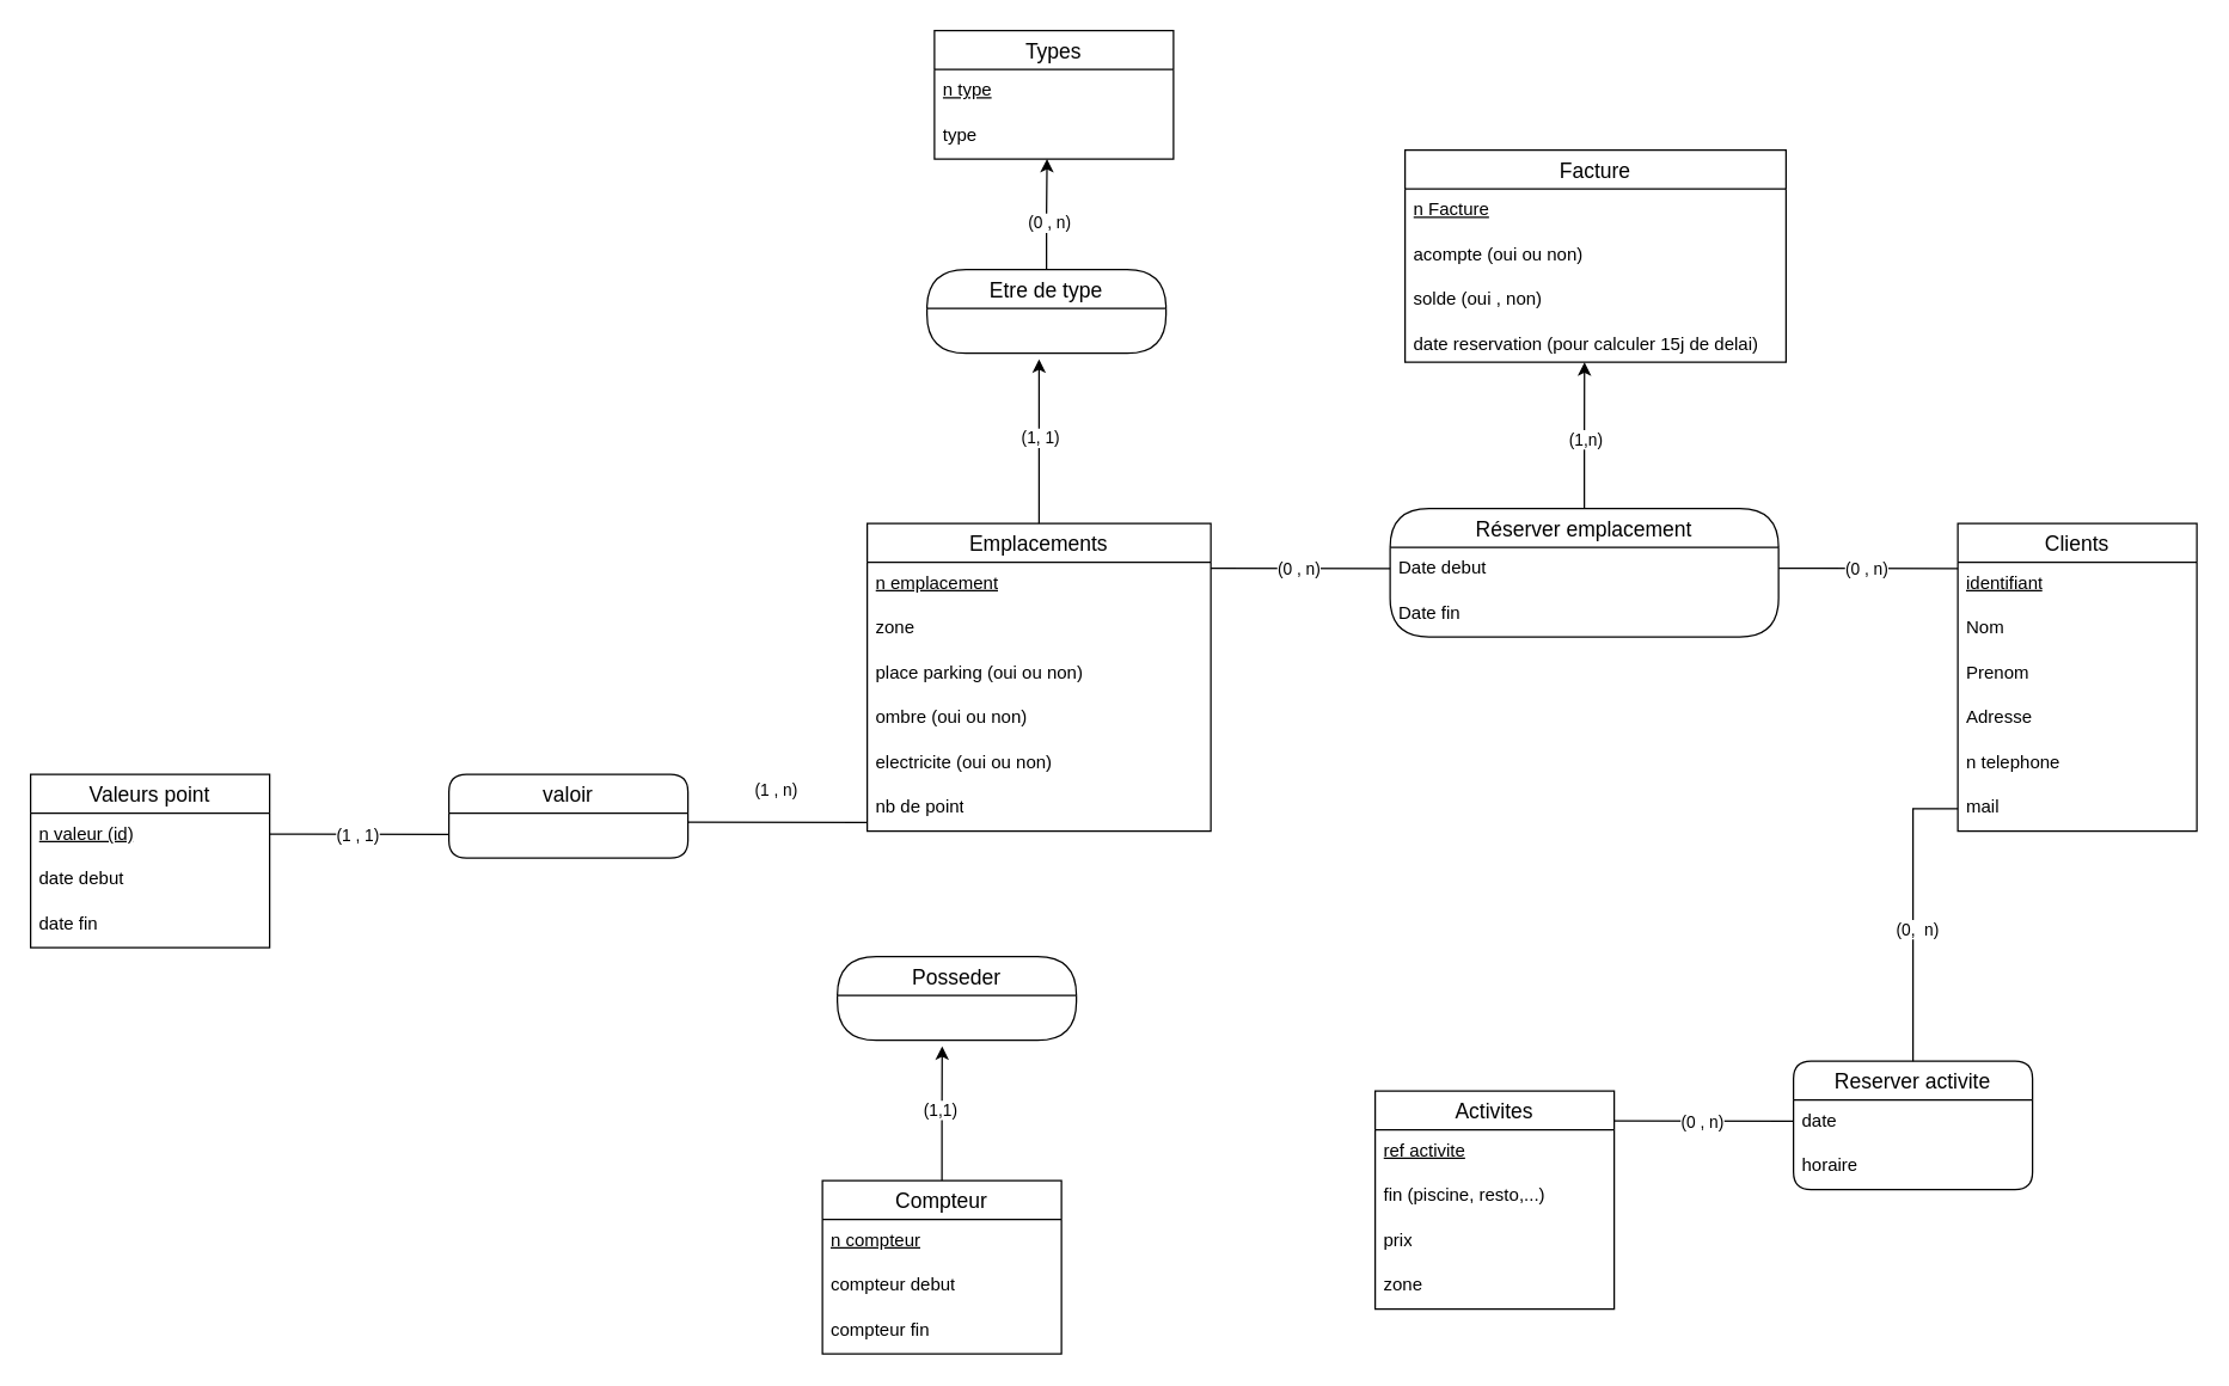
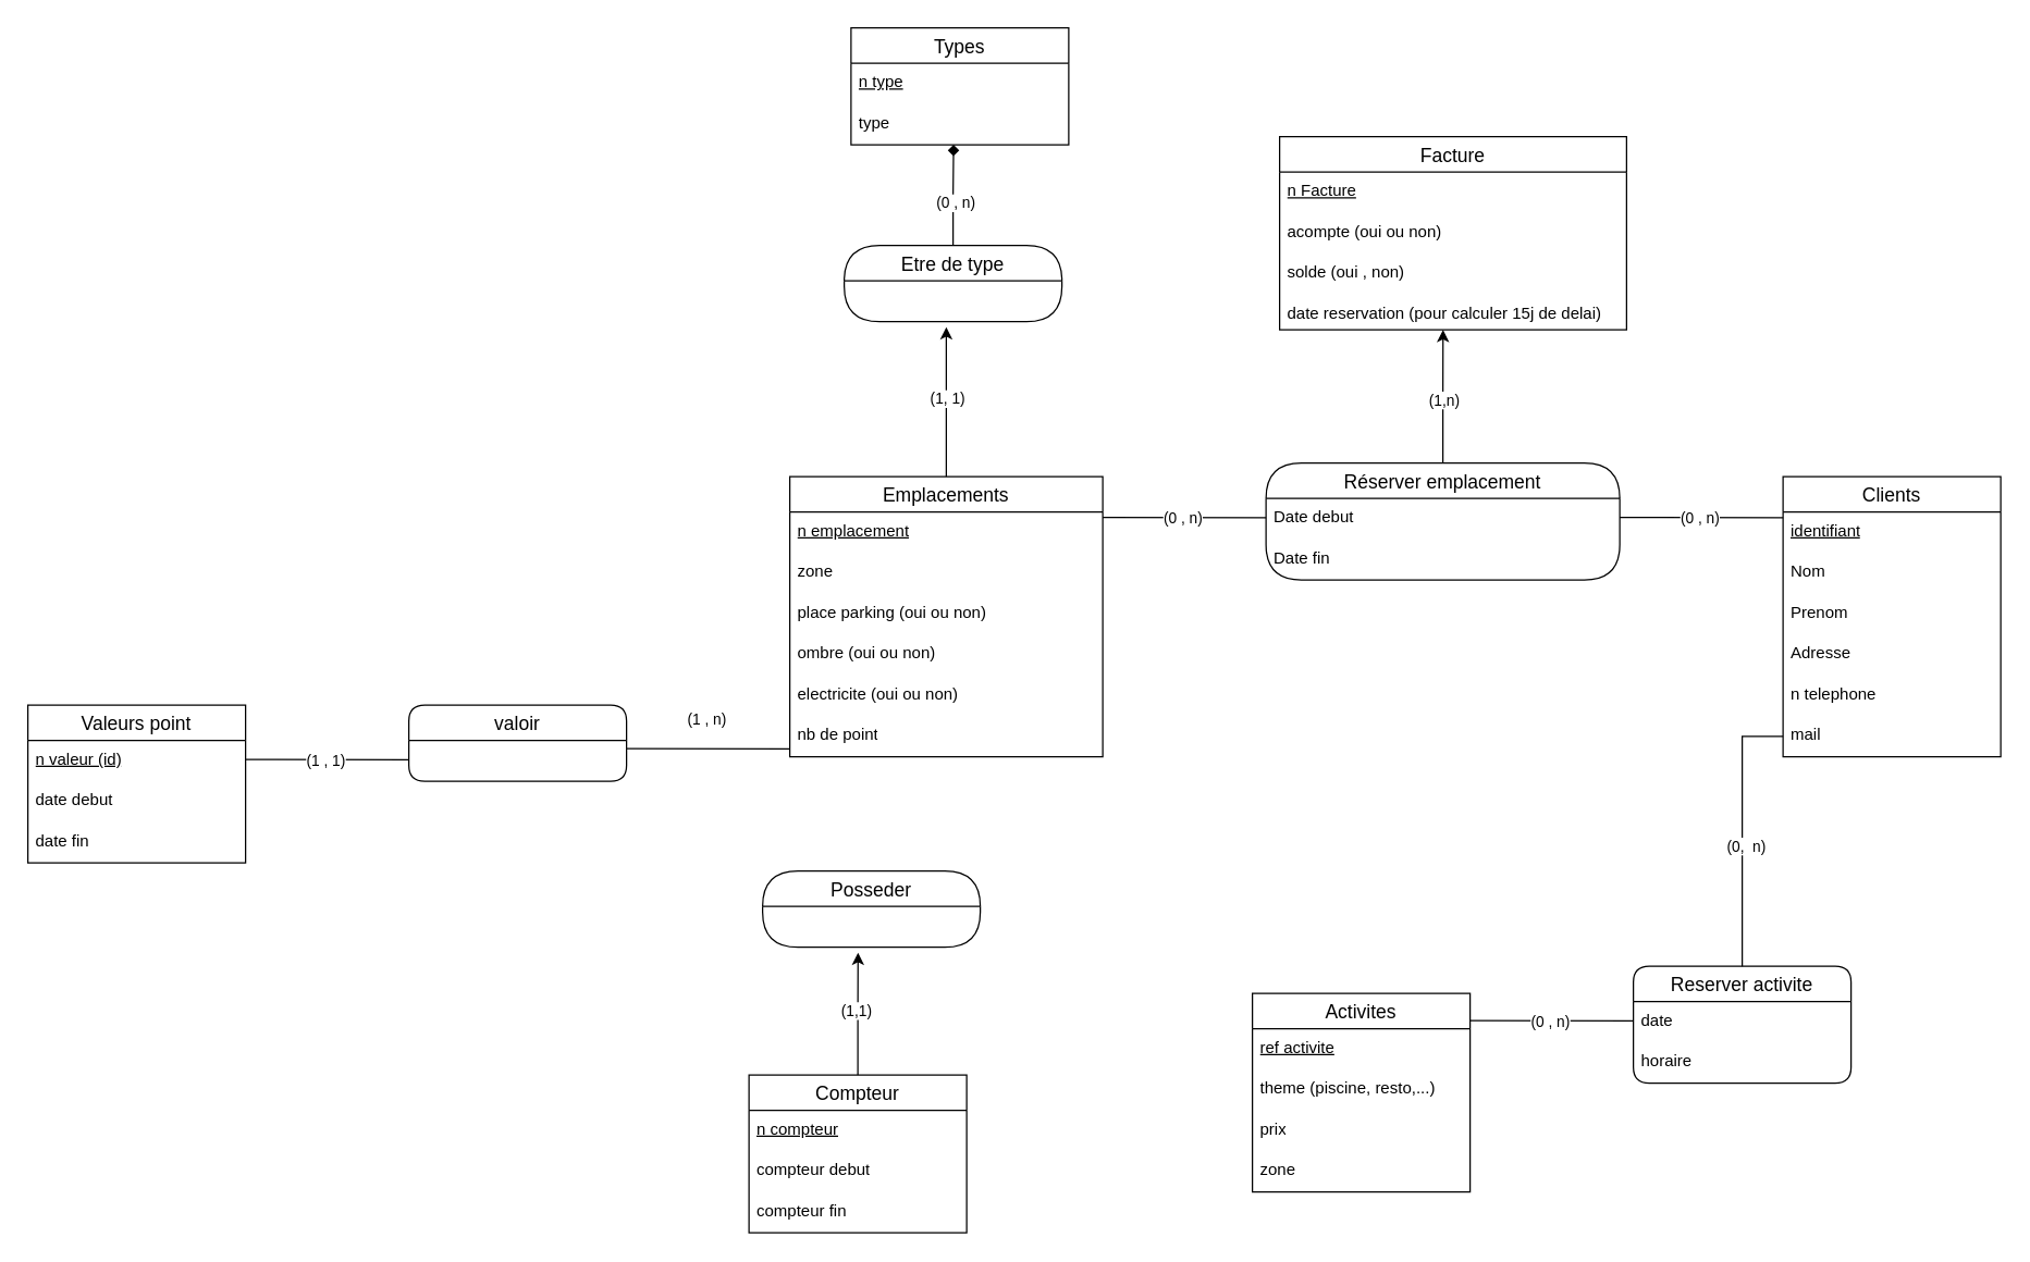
- <mxCell id="59" style="edgeStyle=orthogonalEdgeStyle;rounded=0;orthogonalLoop=1;jettySize=auto;html=1;exitX=0.5;exitY=0;exitDx=0;exitDy=0;entryX=0.471;entryY=0.997;entryDx=0;entryDy=0;entryPerimeter=0;" edge="1" parent="1" source="58" target="56"><mxGeometry relative="1" as="geometry" /></mxCell>
+ <mxCell id="59" style="edgeStyle=orthogonalEdgeStyle;rounded=0;orthogonalLoop=1;jettySize=auto;html=1;exitX=0.5;exitY=0;exitDx=0;exitDy=0;entryX=0.471;entryY=0.997;entryDx=0;entryDy=0;entryPerimeter=0;endArrow=diamond;" edge="1" parent="1" source="58" target="56"><mxGeometry relative="1" as="geometry" /></mxCell>
- <mxCell id="27" value="fin (piscine, resto,...)&lt;br&gt;" style="text;strokeColor=none;fillColor=none;spacingLeft=4;spacingRight=4;overflow=hidden;rotatable=0;points=[[0,0.5],[1,0.5]];portConstraint=eastwest;fontSize=12;whiteSpace=wrap;html=1;" parent="25" vertex="1"><mxGeometry y="56" width="160" height="30" as="geometry" /></mxCell>
+ <mxCell id="27" value="theme (piscine, resto,...)&lt;br&gt;" style="text;strokeColor=none;fillColor=none;spacingLeft=4;spacingRight=4;overflow=hidden;rotatable=0;points=[[0,0.5],[1,0.5]];portConstraint=eastwest;fontSize=12;whiteSpace=wrap;html=1;" parent="25" vertex="1"><mxGeometry y="56" width="160" height="30" as="geometry" /></mxCell>
